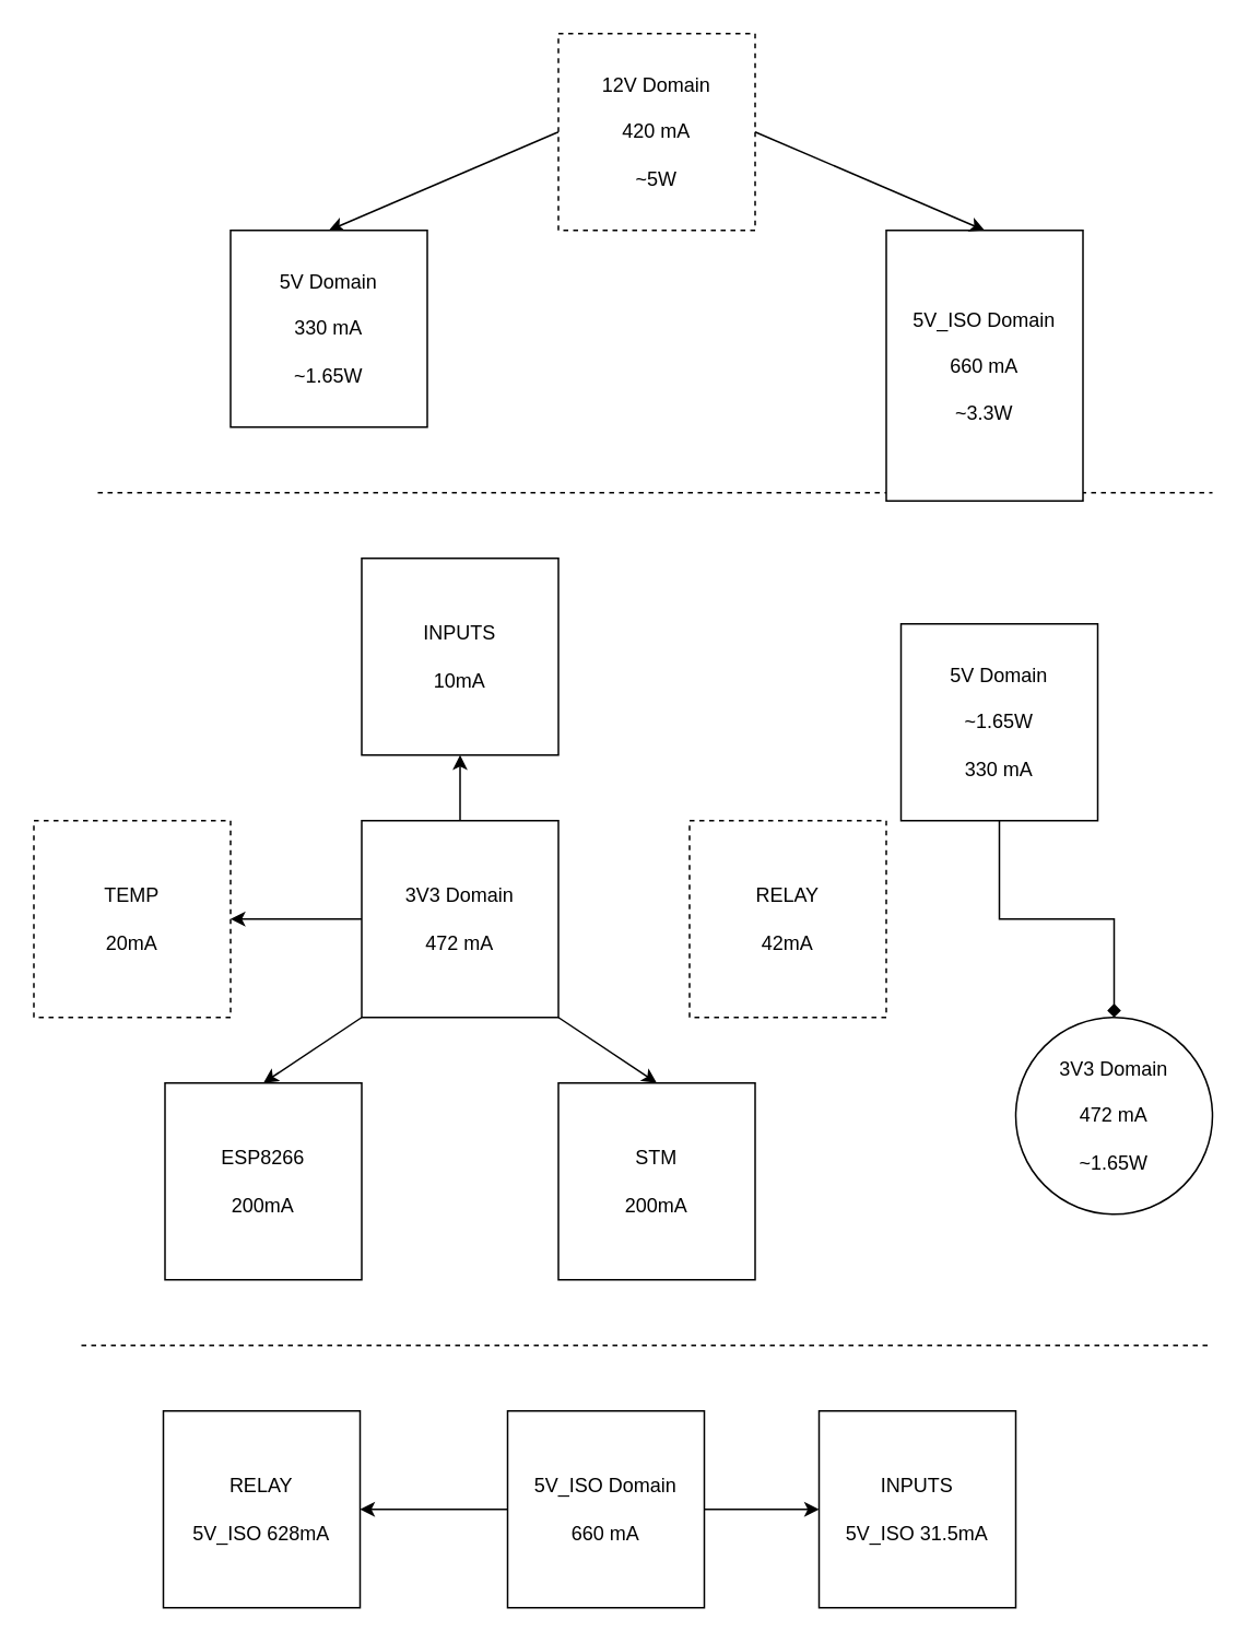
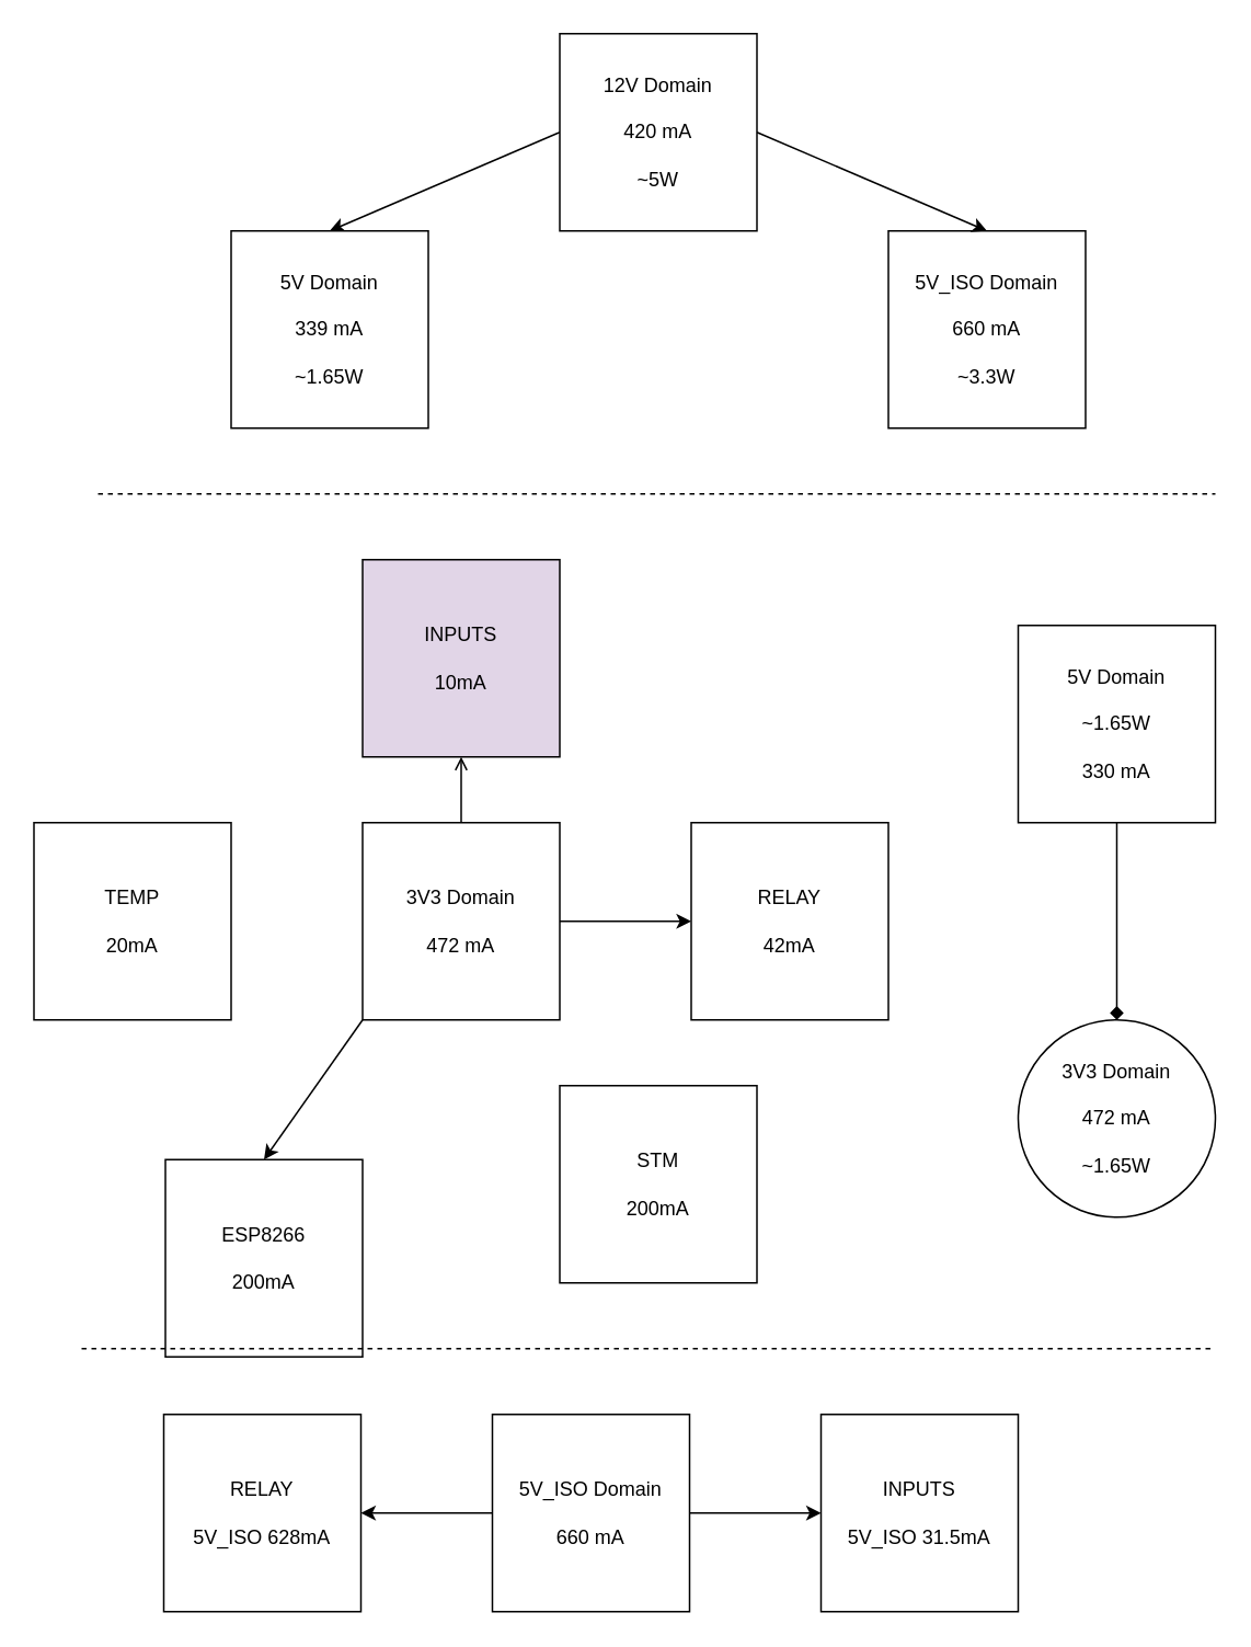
- <mxCell id="24" value="12V Domain&lt;br&gt;&lt;br&gt;420 mA&lt;br&gt;&lt;br&gt;~5W" style="rounded=0;whiteSpace=wrap;html=1;dashed=1;" parent="1" vertex="1"><mxGeometry x="340" y="20" width="120" height="120" as="geometry" /></mxCell>
+ <mxCell id="24" value="12V Domain&lt;br&gt;&lt;br&gt;420 mA&lt;br&gt;&lt;br&gt;~5W" style="rounded=0;whiteSpace=wrap;html=1;" parent="1" vertex="1"><mxGeometry x="340" y="20" width="120" height="120" as="geometry" /></mxCell>
- <mxCell id="27" value="5V Domain&lt;br&gt;&lt;br&gt;330 mA&lt;br&gt;&lt;br&gt;~1.65W" style="rounded=0;whiteSpace=wrap;html=1;" parent="1" vertex="1"><mxGeometry x="140" y="140" width="120" height="120" as="geometry" /></mxCell>
+ <mxCell id="27" value="5V Domain&lt;br&gt;&lt;br&gt;339 mA&lt;br&gt;&lt;br&gt;~1.65W" style="rounded=0;whiteSpace=wrap;html=1;" parent="1" vertex="1"><mxGeometry x="140" y="140" width="120" height="120" as="geometry" /></mxCell>
- <mxCell id="21" value="5V_ISO Domain&lt;br&gt;&lt;br&gt;660 mA&lt;br&gt;&lt;br&gt;~3.3W" style="rounded=0;whiteSpace=wrap;html=1;" parent="1" vertex="1"><mxGeometry x="540" y="140" width="120" height="165" as="geometry" /></mxCell>
+ <mxCell id="21" value="5V_ISO Domain&lt;br&gt;&lt;br&gt;660 mA&lt;br&gt;&lt;br&gt;~3.3W" style="rounded=0;whiteSpace=wrap;html=1;" parent="1" vertex="1"><mxGeometry x="540" y="140" width="120" height="120" as="geometry" /></mxCell>
- <mxCell id="14" value="INPUTS&lt;br&gt;&lt;br&gt;10mA" style="rounded=0;whiteSpace=wrap;html=1;" parent="1" vertex="1"><mxGeometry x="220" y="340" width="120" height="120" as="geometry" /></mxCell>
+ <mxCell id="14" value="INPUTS&lt;br&gt;&lt;br&gt;10mA" style="rounded=0;whiteSpace=wrap;html=1;fillColor=#e1d5e7;" parent="1" vertex="1"><mxGeometry x="220" y="340" width="120" height="120" as="geometry" /></mxCell>
- <mxCell id="26" value="5V Domain&lt;br&gt;&lt;br&gt;~1.65W&lt;br&gt;&lt;br&gt;330 mA" style="rounded=0;whiteSpace=wrap;html=1;" parent="1" vertex="1"><mxGeometry x="549" y="380" width="120" height="120" as="geometry" /></mxCell>
+ <mxCell id="26" value="5V Domain&lt;br&gt;&lt;br&gt;~1.65W&lt;br&gt;&lt;br&gt;330 mA" style="rounded=0;whiteSpace=wrap;html=1;" parent="1" vertex="1"><mxGeometry x="619" y="380" width="120" height="120" as="geometry" /></mxCell>
- <mxCell id="7" style="edgeStyle=orthogonalEdgeStyle;rounded=0;orthogonalLoop=1;jettySize=auto;html=1;exitX=0.5;exitY=0;exitDx=0;exitDy=0;entryX=0.5;entryY=1;entryDx=0;entryDy=0;" parent="1" source="12" target="14" edge="1"><mxGeometry relative="1" as="geometry" /></mxCell>
+ <mxCell id="7" style="edgeStyle=orthogonalEdgeStyle;rounded=0;orthogonalLoop=1;jettySize=auto;html=1;exitX=0.5;exitY=0;exitDx=0;exitDy=0;entryX=0.5;entryY=1;entryDx=0;entryDy=0;endArrow=open;" parent="1" source="12" target="14" edge="1"><mxGeometry relative="1" as="geometry" /></mxCell>
- <mxCell id="4" value="TEMP&lt;br&gt;&lt;br&gt;20mA" style="rounded=0;whiteSpace=wrap;html=1;dashed=1;" parent="1" vertex="1"><mxGeometry x="20" y="500" width="120" height="120" as="geometry" /></mxCell>
+ <mxCell id="4" value="TEMP&lt;br&gt;&lt;br&gt;20mA" style="rounded=0;whiteSpace=wrap;html=1;" parent="1" vertex="1"><mxGeometry x="20" y="500" width="120" height="120" as="geometry" /></mxCell>
- <mxCell id="8" style="edgeStyle=orthogonalEdgeStyle;rounded=0;orthogonalLoop=1;jettySize=auto;html=1;exitX=0;exitY=0.5;exitDx=0;exitDy=0;entryX=1;entryY=0.5;entryDx=0;entryDy=0;" parent="1" source="12" target="4" edge="1"><mxGeometry relative="1" as="geometry" /></mxCell>
+ <mxCell id="9" style="edgeStyle=orthogonalEdgeStyle;rounded=0;orthogonalLoop=1;jettySize=auto;html=1;exitX=1;exitY=0.5;exitDx=0;exitDy=0;entryX=0;entryY=0.5;entryDx=0;entryDy=0;" parent="1" source="12" target="13" edge="1"><mxGeometry relative="1" as="geometry" /></mxCell>
- <mxCell id="13" value="RELAY&lt;br&gt;&lt;br&gt;42mA" style="rounded=0;whiteSpace=wrap;html=1;dashed=1;" parent="1" vertex="1"><mxGeometry x="420" y="500" width="120" height="120" as="geometry" /></mxCell>
+ <mxCell id="13" value="RELAY&lt;br&gt;&lt;br&gt;42mA" style="rounded=0;whiteSpace=wrap;html=1;" parent="1" vertex="1"><mxGeometry x="420" y="500" width="120" height="120" as="geometry" /></mxCell>
- <mxCell id="11" style="edgeStyle=none;rounded=0;orthogonalLoop=1;jettySize=auto;html=1;exitX=1;exitY=1;exitDx=0;exitDy=0;entryX=0.5;entryY=0;entryDx=0;entryDy=0;" parent="1" source="12" target="6" edge="1"><mxGeometry relative="1" as="geometry" /></mxCell>
- <mxCell id="5" value="ESP8266&lt;br&gt;&lt;br&gt;200mA" style="rounded=0;whiteSpace=wrap;html=1;" parent="1" vertex="1"><mxGeometry x="100" y="660" width="120" height="120" as="geometry" /></mxCell>
+ <mxCell id="5" value="ESP8266&lt;br&gt;&lt;br&gt;200mA" style="rounded=0;whiteSpace=wrap;html=1;" parent="1" vertex="1"><mxGeometry x="100" y="705" width="120" height="120" as="geometry" /></mxCell>
- <mxCell id="17" value="5V_ISO Domain&lt;br&gt;&lt;br&gt;660 mA" style="rounded=0;whiteSpace=wrap;html=1;" parent="1" vertex="1"><mxGeometry x="309" y="860" width="120" height="120" as="geometry" /></mxCell>
+ <mxCell id="17" value="5V_ISO Domain&lt;br&gt;&lt;br&gt;660 mA" style="rounded=0;whiteSpace=wrap;html=1;" parent="1" vertex="1"><mxGeometry x="299" y="860" width="120" height="120" as="geometry" /></mxCell>
